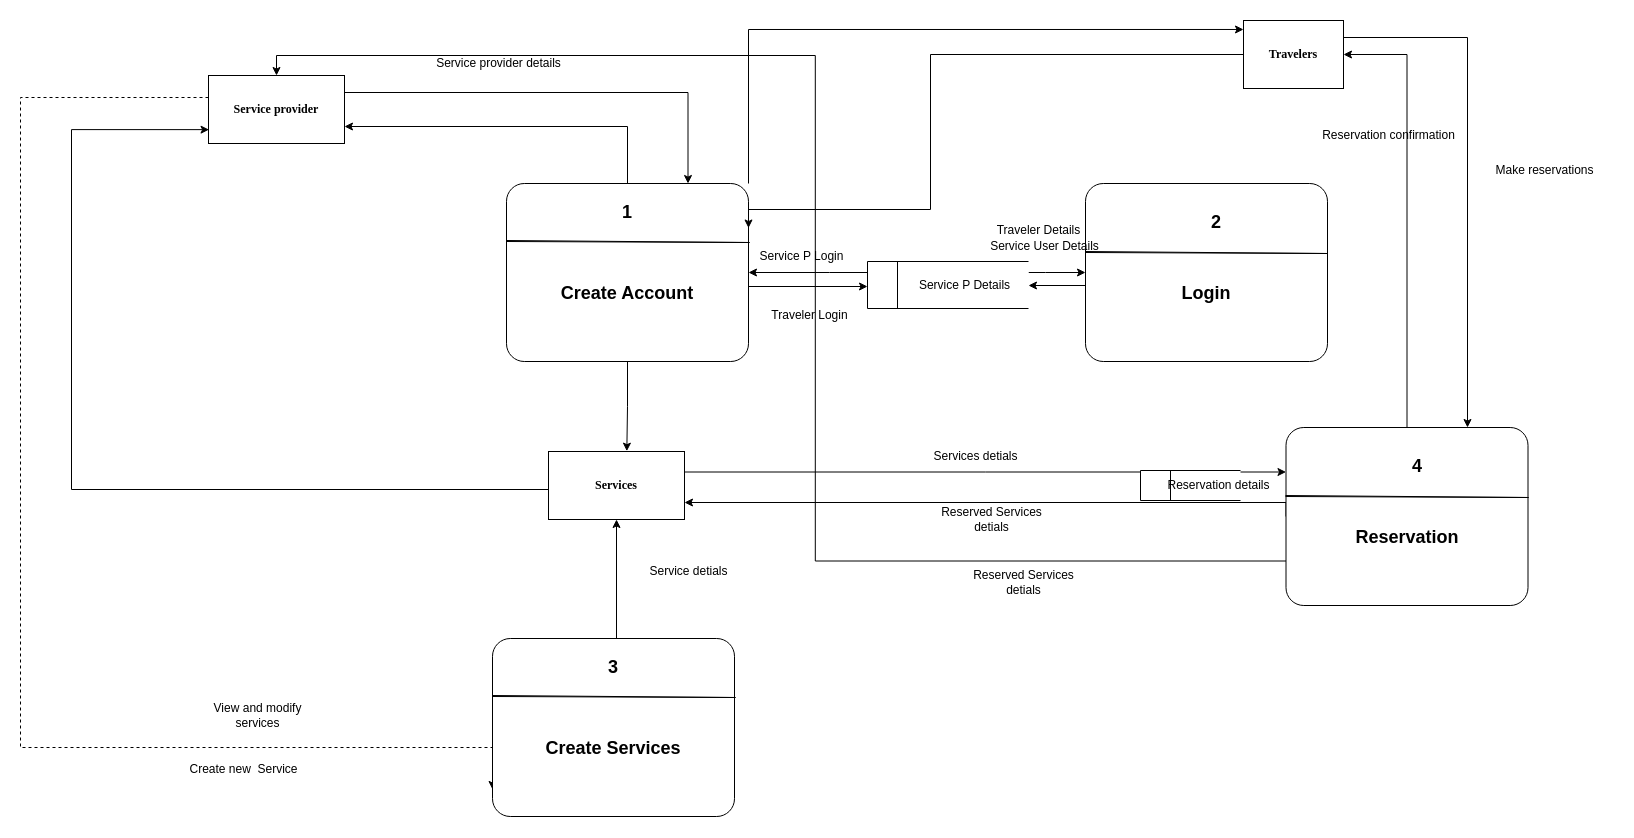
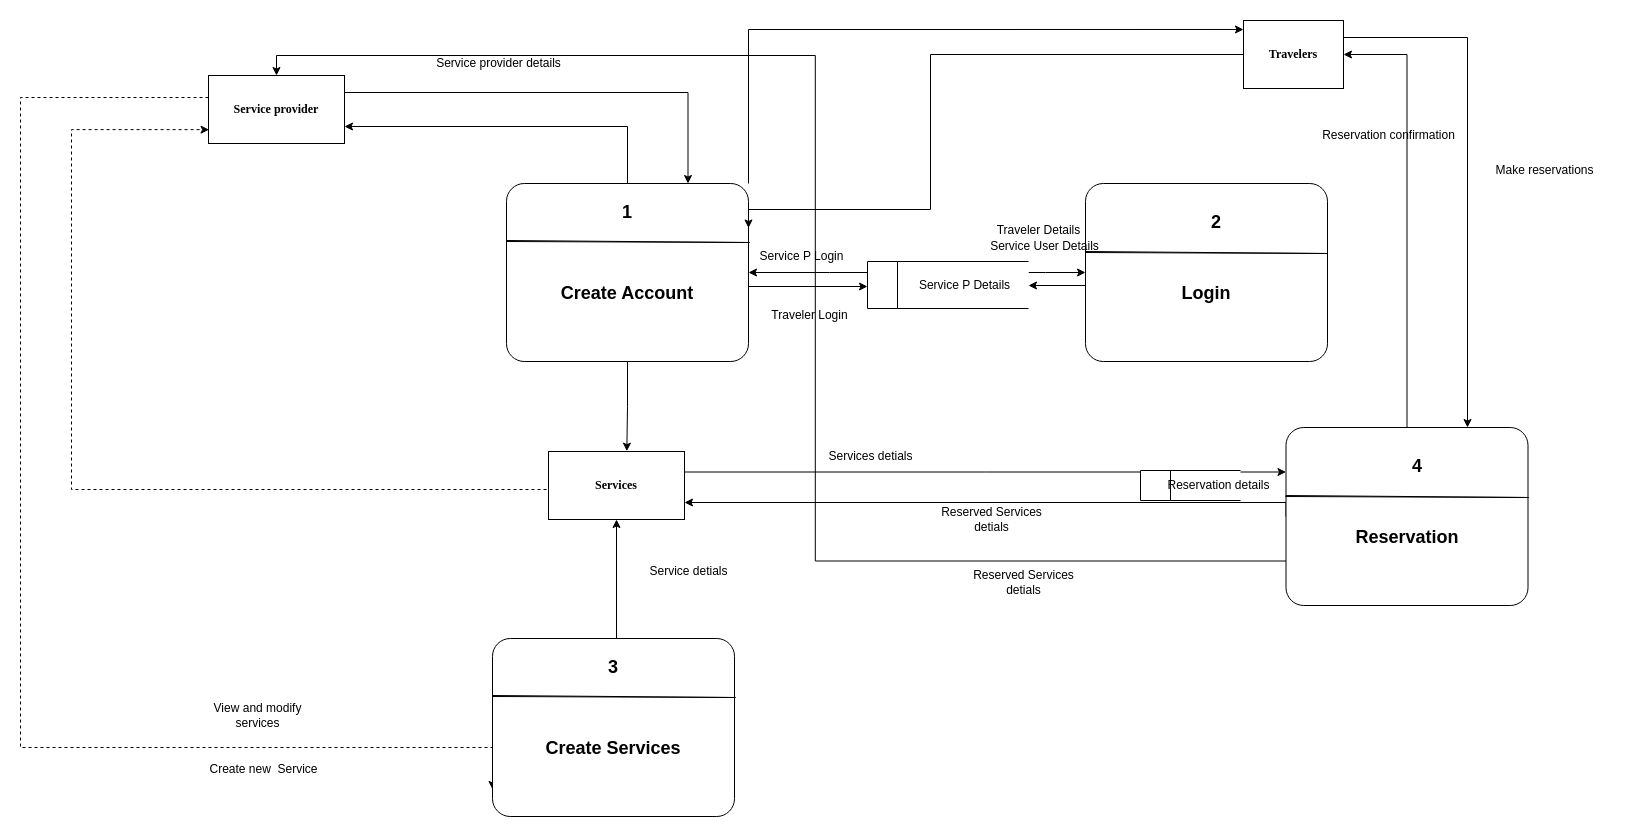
- <mxCell id="44" value="Services detials" style="text;html=1;strokeColor=none;fillColor=none;align=center;verticalAlign=middle;whiteSpace=wrap;rounded=0;" vertex="1" parent="1"><mxGeometry x="908" y="441" width="135" height="30" as="geometry" /></mxCell>
+ <mxCell id="44" value="Services detials" style="text;html=1;strokeColor=none;fillColor=none;align=center;verticalAlign=middle;whiteSpace=wrap;rounded=0;" vertex="1" parent="1"><mxGeometry x="803" y="441" width="135" height="30" as="geometry" /></mxCell>
- <mxCell id="17" style="edgeStyle=orthogonalEdgeStyle;rounded=0;orthogonalLoop=1;jettySize=auto;html=1;exitX=0;exitY=0.5;exitDx=0;exitDy=0;entryX=0.004;entryY=0.796;entryDx=0;entryDy=0;entryPerimeter=0;" edge="1" parent="1" source="25" target="4"><mxGeometry relative="1" as="geometry"><Array as="points"><mxPoint x="548" y="489" /><mxPoint x="71" y="489" /><mxPoint x="71" y="129" /><mxPoint x="209" y="129" /></Array></mxGeometry></mxCell>
+ <mxCell id="17" style="edgeStyle=orthogonalEdgeStyle;rounded=0;orthogonalLoop=1;jettySize=auto;html=1;exitX=0;exitY=0.5;exitDx=0;exitDy=0;entryX=0.004;entryY=0.796;entryDx=0;entryDy=0;entryPerimeter=0;dashed=1;" edge="1" parent="1" source="25" target="4"><mxGeometry relative="1" as="geometry"><Array as="points"><mxPoint x="548" y="489" /><mxPoint x="71" y="489" /><mxPoint x="71" y="129" /><mxPoint x="209" y="129" /></Array></mxGeometry></mxCell>
- <mxCell id="22" value="Create new&amp;nbsp; Service" style="text;html=1;strokeColor=none;fillColor=none;align=center;verticalAlign=middle;whiteSpace=wrap;rounded=0;" vertex="1" parent="1"><mxGeometry x="176" y="754" width="135" height="30" as="geometry" /></mxCell>
+ <mxCell id="22" value="Create new&amp;nbsp; Service" style="text;html=1;strokeColor=none;fillColor=none;align=center;verticalAlign=middle;whiteSpace=wrap;rounded=0;" vertex="1" parent="1"><mxGeometry x="196" y="754" width="135" height="30" as="geometry" /></mxCell>
